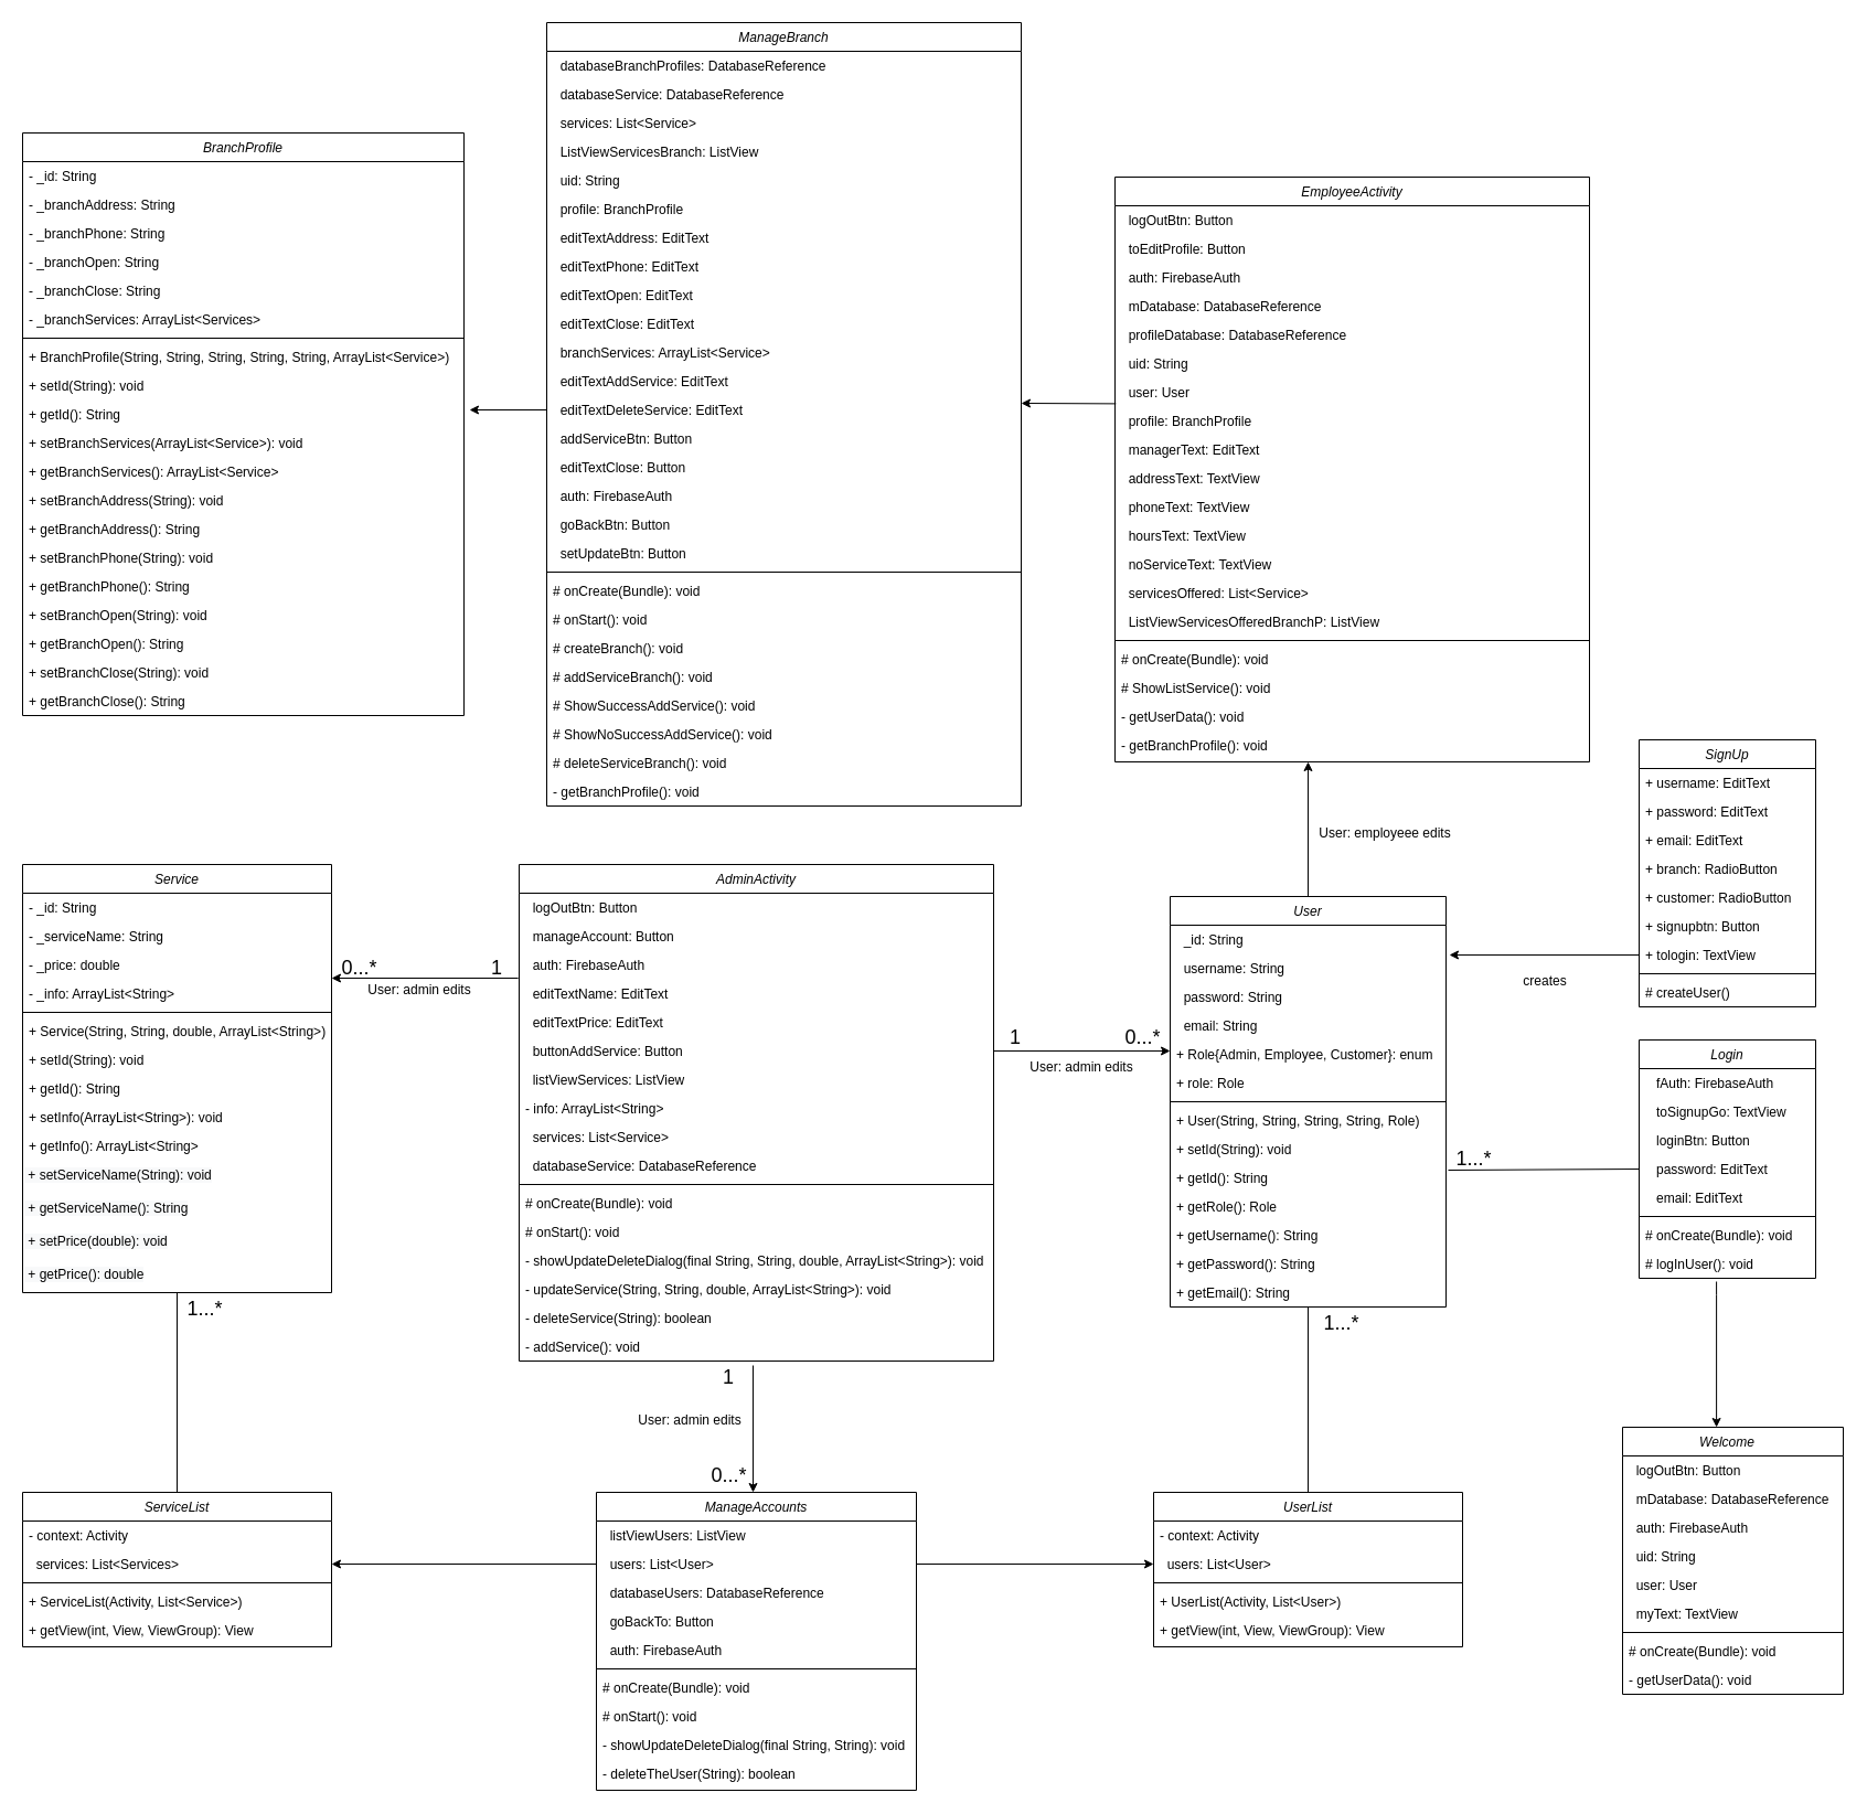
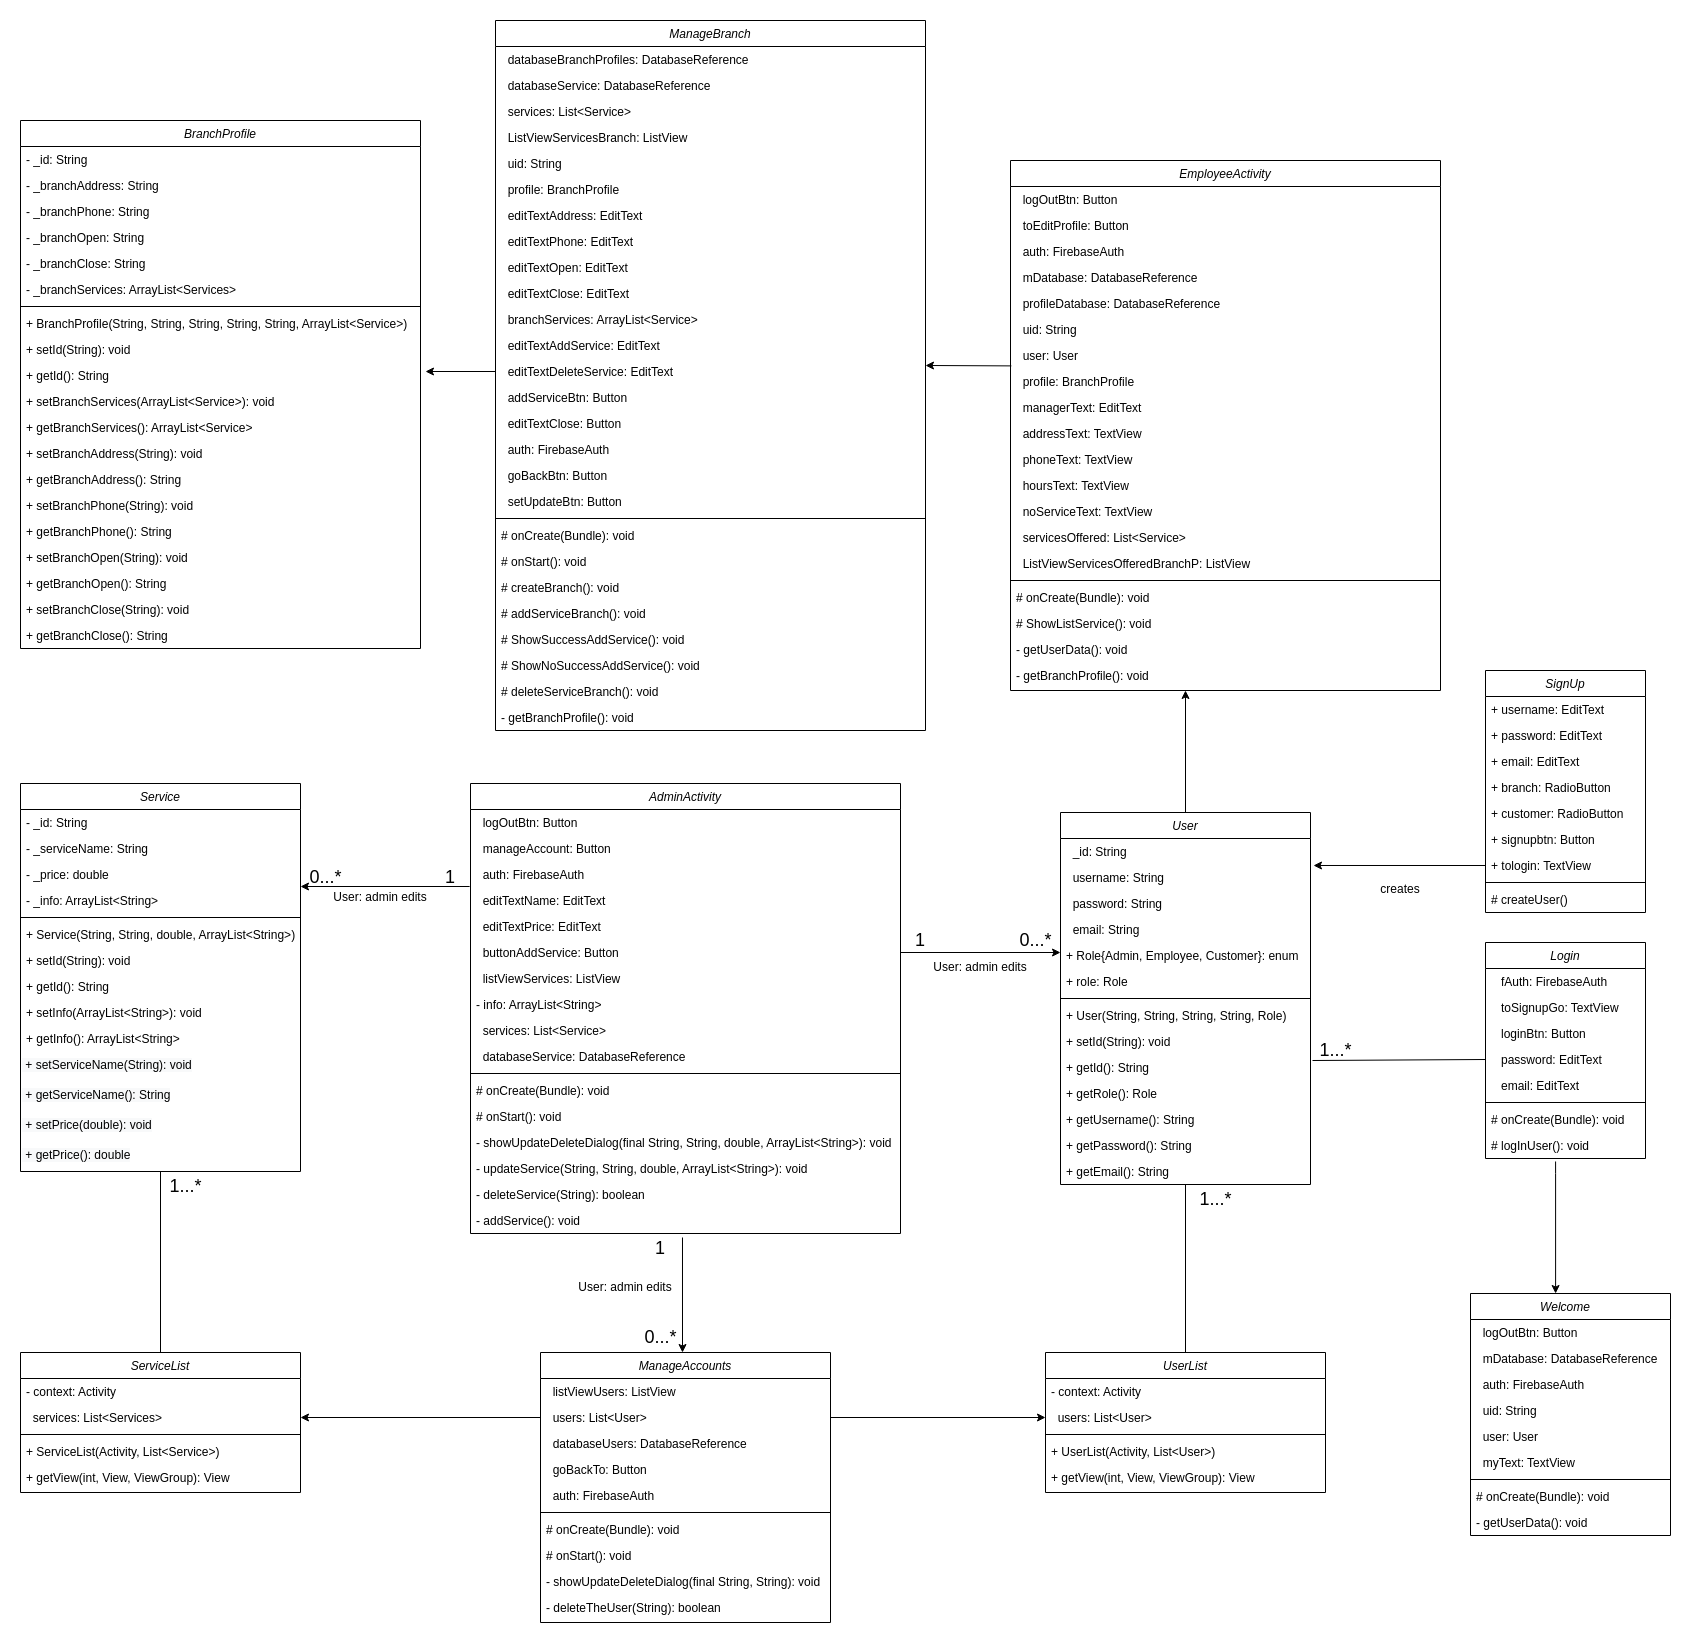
- <mxCell id="195" value="User: employeee edits" style="text;html=1;strokeColor=none;fillColor=none;align=center;verticalAlign=middle;whiteSpace=wrap;rounded=0;fontColor=default;" vertex="1" parent="1"><mxGeometry x="1190" y="740" width="130" height="30" as="geometry" /></mxCell>
